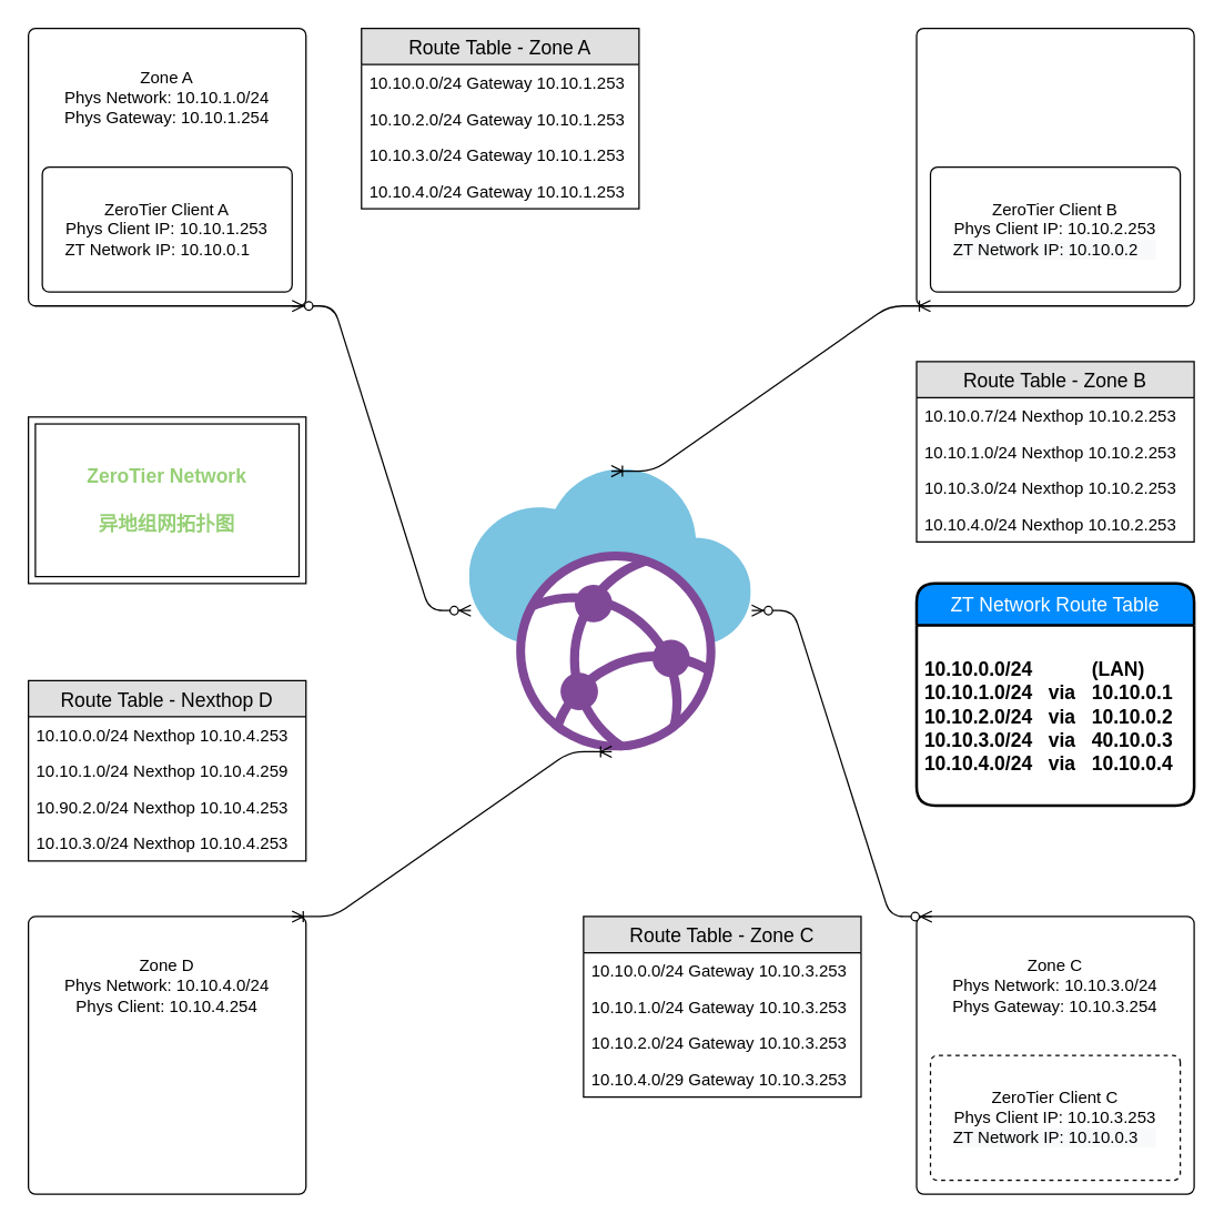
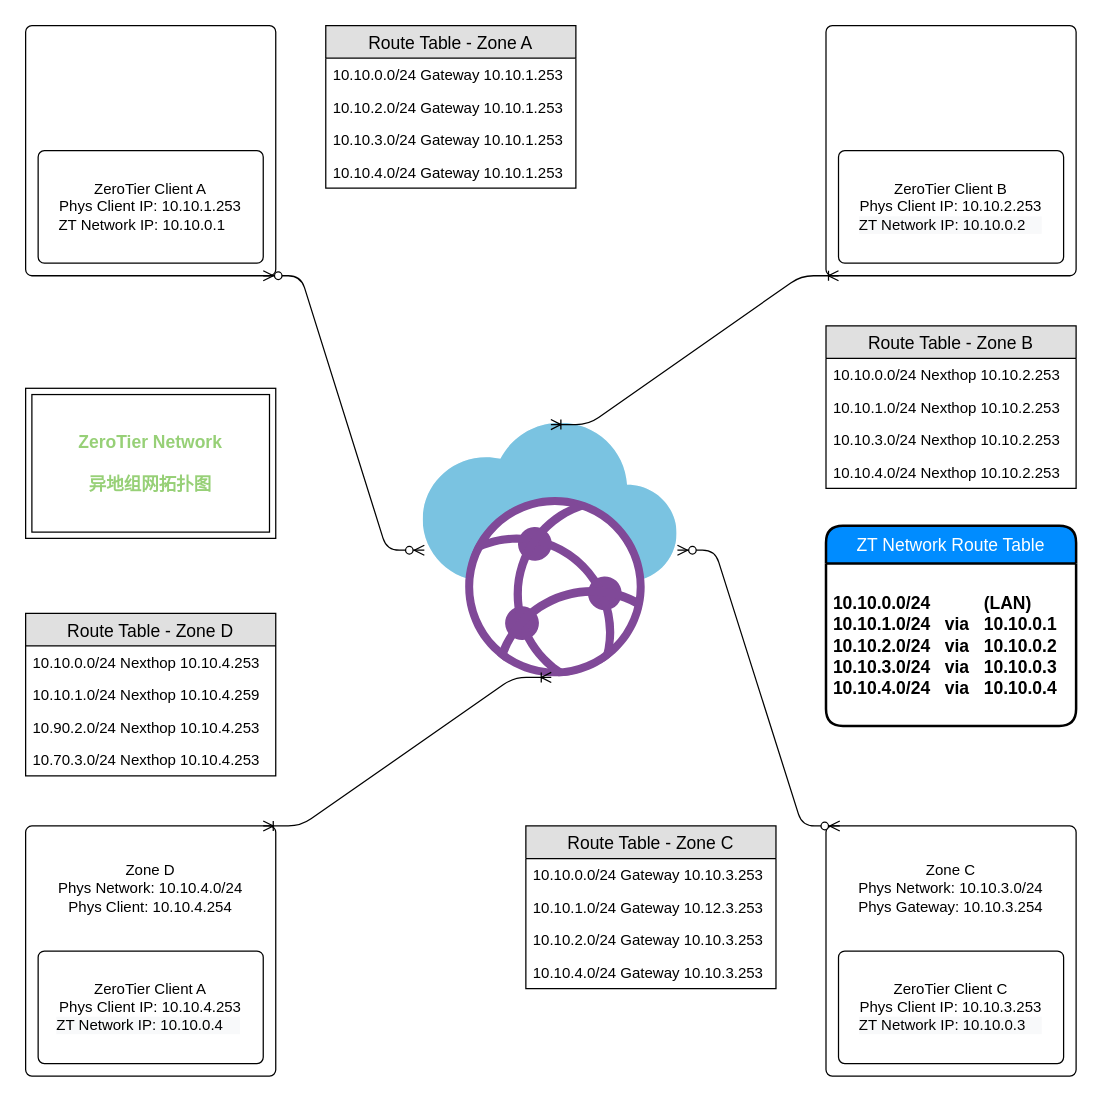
- <mxCell id="3" value="Zone A&lt;br&gt;Phys Network: 10.10.1.0/24&lt;br&gt;Phys Gateway: 10.10.1.254" parent="2" vertex="1" style="html=1;shape=mxgraph.er.anchor;whiteSpace=wrap;direction=south;"><mxGeometry as="geometry" height="100" width="200" /></mxCell>
- <mxCell id="19" value="10.10.0.7/24 Nexthop 10.10.2.253" parent="18" vertex="1" style="text;strokeColor=none;fillColor=none;spacingLeft=4;spacingRight=4;overflow=hidden;rotatable=0;points=[[0,0.5],[1,0.5]];portConstraint=eastwest;fontSize=12;"><mxGeometry as="geometry" height="26" width="200" y="26" /></mxCell>
+ <mxCell id="19" value="10.10.0.0/24 Nexthop 10.10.2.253" parent="18" vertex="1" style="text;strokeColor=none;fillColor=none;spacingLeft=4;spacingRight=4;overflow=hidden;rotatable=0;points=[[0,0.5],[1,0.5]];portConstraint=eastwest;fontSize=12;"><mxGeometry as="geometry" height="26" width="200" y="26" /></mxCell>
- <mxCell id="38" value="&lt;b&gt;&lt;font color=&quot;#97d077&quot;&gt;ZeroTier Network&lt;br&gt;&lt;br&gt;异地组网拓扑图&lt;/font&gt;&lt;/b&gt;" parent="1" vertex="1" style="shape=ext;margin=3;double=1;whiteSpace=wrap;html=1;align=center;fontSize=14;"><mxGeometry as="geometry" height="120" width="200" y="300" x="20" /></mxCell>
+ <mxCell id="38" value="&lt;b&gt;&lt;font color=&quot;#97d077&quot;&gt;ZeroTier Network&lt;br&gt;&lt;br&gt;异地组网拓扑图&lt;/font&gt;&lt;/b&gt;" parent="1" vertex="1" style="shape=ext;margin=3;double=1;whiteSpace=wrap;html=1;align=center;fontSize=14;"><mxGeometry x="20" y="310" as="geometry" height="120" width="200" /></mxCell>
- <mxCell id="40" value="&#10;10.10.0.0/24           (LAN)&#10;10.10.1.0/24   via   10.10.0.1&#10;10.10.2.0/24   via   10.10.0.2&#10;10.10.3.0/24   via   40.10.0.3&#10;10.10.4.0/24   via   10.10.0.4" parent="39" vertex="1" style="align=left;strokeColor=none;fillColor=none;spacingLeft=4;fontSize=14;verticalAlign=top;resizable=0;rotatable=0;part=1;fontStyle=1"><mxGeometry as="geometry" height="130" width="200" y="30" /></mxCell>
+ <mxCell id="40" value="&#10;10.10.0.0/24           (LAN)&#10;10.10.1.0/24   via   10.10.0.1&#10;10.10.2.0/24   via   10.10.0.2&#10;10.10.3.0/24   via   10.10.0.3&#10;10.10.4.0/24   via   10.10.0.4" parent="39" vertex="1" style="align=left;strokeColor=none;fillColor=none;spacingLeft=4;fontSize=14;verticalAlign=top;resizable=0;rotatable=0;part=1;fontStyle=1"><mxGeometry as="geometry" height="130" width="200" y="30" /></mxCell>
- <mxCell id="28" value="Route Table - Nexthop D" parent="1" vertex="1" style="swimlane;fontStyle=0;childLayout=stackLayout;horizontal=1;startSize=26;fillColor=#e0e0e0;horizontalStack=0;resizeParent=1;resizeParentMax=0;resizeLast=0;collapsible=1;marginBottom=0;swimlaneFillColor=#ffffff;align=center;fontSize=14;"><mxGeometry as="geometry" height="130" width="200" y="490" x="20" /></mxCell>
+ <mxCell id="28" value="Route Table - Zone D" parent="1" vertex="1" style="swimlane;fontStyle=0;childLayout=stackLayout;horizontal=1;startSize=26;fillColor=#e0e0e0;horizontalStack=0;resizeParent=1;resizeParentMax=0;resizeLast=0;collapsible=1;marginBottom=0;swimlaneFillColor=#ffffff;align=center;fontSize=14;"><mxGeometry as="geometry" height="130" width="200" y="490" x="20" /></mxCell>
- <mxCell id="32" value="10.10.3.0/24 Nexthop 10.10.4.253" parent="28" vertex="1" style="text;strokeColor=none;fillColor=none;spacingLeft=4;spacingRight=4;overflow=hidden;rotatable=0;points=[[0,0.5],[1,0.5]];portConstraint=eastwest;fontSize=12;"><mxGeometry as="geometry" height="26" width="200" y="104" /></mxCell>
+ <mxCell id="32" value="10.70.3.0/24 Nexthop 10.10.4.253" parent="28" vertex="1" style="text;strokeColor=none;fillColor=none;spacingLeft=4;spacingRight=4;overflow=hidden;rotatable=0;points=[[0,0.5],[1,0.5]];portConstraint=eastwest;fontSize=12;"><mxGeometry as="geometry" height="26" width="200" y="104" /></mxCell>
- <mxCell id="25" value="10.10.1.0/24 Gateway 10.10.3.253" parent="23" vertex="1" style="text;strokeColor=none;fillColor=none;spacingLeft=4;spacingRight=4;overflow=hidden;rotatable=0;points=[[0,0.5],[1,0.5]];portConstraint=eastwest;fontSize=12;"><mxGeometry as="geometry" height="26" width="200" y="52" /></mxCell>
+ <mxCell id="25" value="10.10.1.0/24 Gateway 10.12.3.253" parent="23" vertex="1" style="text;strokeColor=none;fillColor=none;spacingLeft=4;spacingRight=4;overflow=hidden;rotatable=0;points=[[0,0.5],[1,0.5]];portConstraint=eastwest;fontSize=12;"><mxGeometry as="geometry" height="26" width="200" y="52" /></mxCell>
- <mxCell id="27" value="10.10.4.0/29 Gateway 10.10.3.253" parent="23" vertex="1" style="text;strokeColor=none;fillColor=none;spacingLeft=4;spacingRight=4;overflow=hidden;rotatable=0;points=[[0,0.5],[1,0.5]];portConstraint=eastwest;fontSize=12;"><mxGeometry as="geometry" height="26" width="200" y="104" /></mxCell>
+ <mxCell id="27" value="10.10.4.0/24 Gateway 10.10.3.253" parent="23" vertex="1" style="text;strokeColor=none;fillColor=none;spacingLeft=4;spacingRight=4;overflow=hidden;rotatable=0;points=[[0,0.5],[1,0.5]];portConstraint=eastwest;fontSize=12;"><mxGeometry as="geometry" height="26" width="200" y="104" /></mxCell>
+ <mxCell id="12" value="ZeroTier Client A&lt;br&gt;Phys Client IP: 10.10.4.253&lt;br&gt;&lt;span style=&quot;display: inline ; float: none ; background-color: rgb(248 , 249 , 250) ; color: rgb(0 , 0 , 0) ; font-family: &amp;#34;helvetica&amp;#34; ; font-size: 12px ; font-style: normal ; font-variant: normal ; font-weight: normal ; letter-spacing: normal ; line-height: 1.2 ; overflow-wrap: normal ; text-align: center ; text-decoration: none ; text-indent: 0px ; text-transform: none ; white-space: normal ; word-spacing: 0px&quot;&gt;ZT Network IP: 10.10.0.4 &amp;nbsp; &amp;nbsp;&lt;/span&gt;&amp;nbsp;" parent="10" vertex="1" style="rounded=1;absoluteArcSize=1;html=1;arcSize=10;whiteSpace=wrap;points=[];strokeColor=inherit;fillColor=inherit;direction=south;"><mxGeometry as="geometry" height="90" width="180" y="100" x="10" /></mxCell>
- <mxCell id="9" value="ZeroTier Client C&lt;br&gt;Phys Client IP: 10.10.3.253&lt;br&gt;&lt;span style=&quot;display: inline ; float: none ; background-color: rgb(248 , 249 , 250) ; color: rgb(0 , 0 , 0) ; font-family: &amp;#34;helvetica&amp;#34; ; font-size: 12px ; font-style: normal ; font-variant: normal ; font-weight: normal ; letter-spacing: normal ; line-height: 1.2 ; overflow-wrap: normal ; text-align: center ; text-decoration: none ; text-indent: 0px ; text-transform: none ; white-space: normal ; word-spacing: 0px&quot;&gt;ZT Network IP: 10.10.0.3 &amp;nbsp; &amp;nbsp;&lt;/span&gt;" parent="7" vertex="1" style="rounded=1;absoluteArcSize=1;html=1;arcSize=10;whiteSpace=wrap;points=[];strokeColor=inherit;fillColor=inherit;direction=south;dashed=1;"><mxGeometry as="geometry" height="90" width="180" y="100" x="10" /></mxCell>
+ <mxCell id="9" value="ZeroTier Client C&lt;br&gt;Phys Client IP: 10.10.3.253&lt;br&gt;&lt;span style=&quot;display: inline ; float: none ; background-color: rgb(248 , 249 , 250) ; color: rgb(0 , 0 , 0) ; font-family: &amp;#34;helvetica&amp;#34; ; font-size: 12px ; font-style: normal ; font-variant: normal ; font-weight: normal ; letter-spacing: normal ; line-height: 1.2 ; overflow-wrap: normal ; text-align: center ; text-decoration: none ; text-indent: 0px ; text-transform: none ; white-space: normal ; word-spacing: 0px&quot;&gt;ZT Network IP: 10.10.0.3 &amp;nbsp; &amp;nbsp;&lt;/span&gt;" parent="7" vertex="1" style="rounded=1;absoluteArcSize=1;html=1;arcSize=10;whiteSpace=wrap;points=[];strokeColor=inherit;fillColor=inherit;direction=south;"><mxGeometry as="geometry" height="90" width="180" y="100" x="10" /></mxCell>
